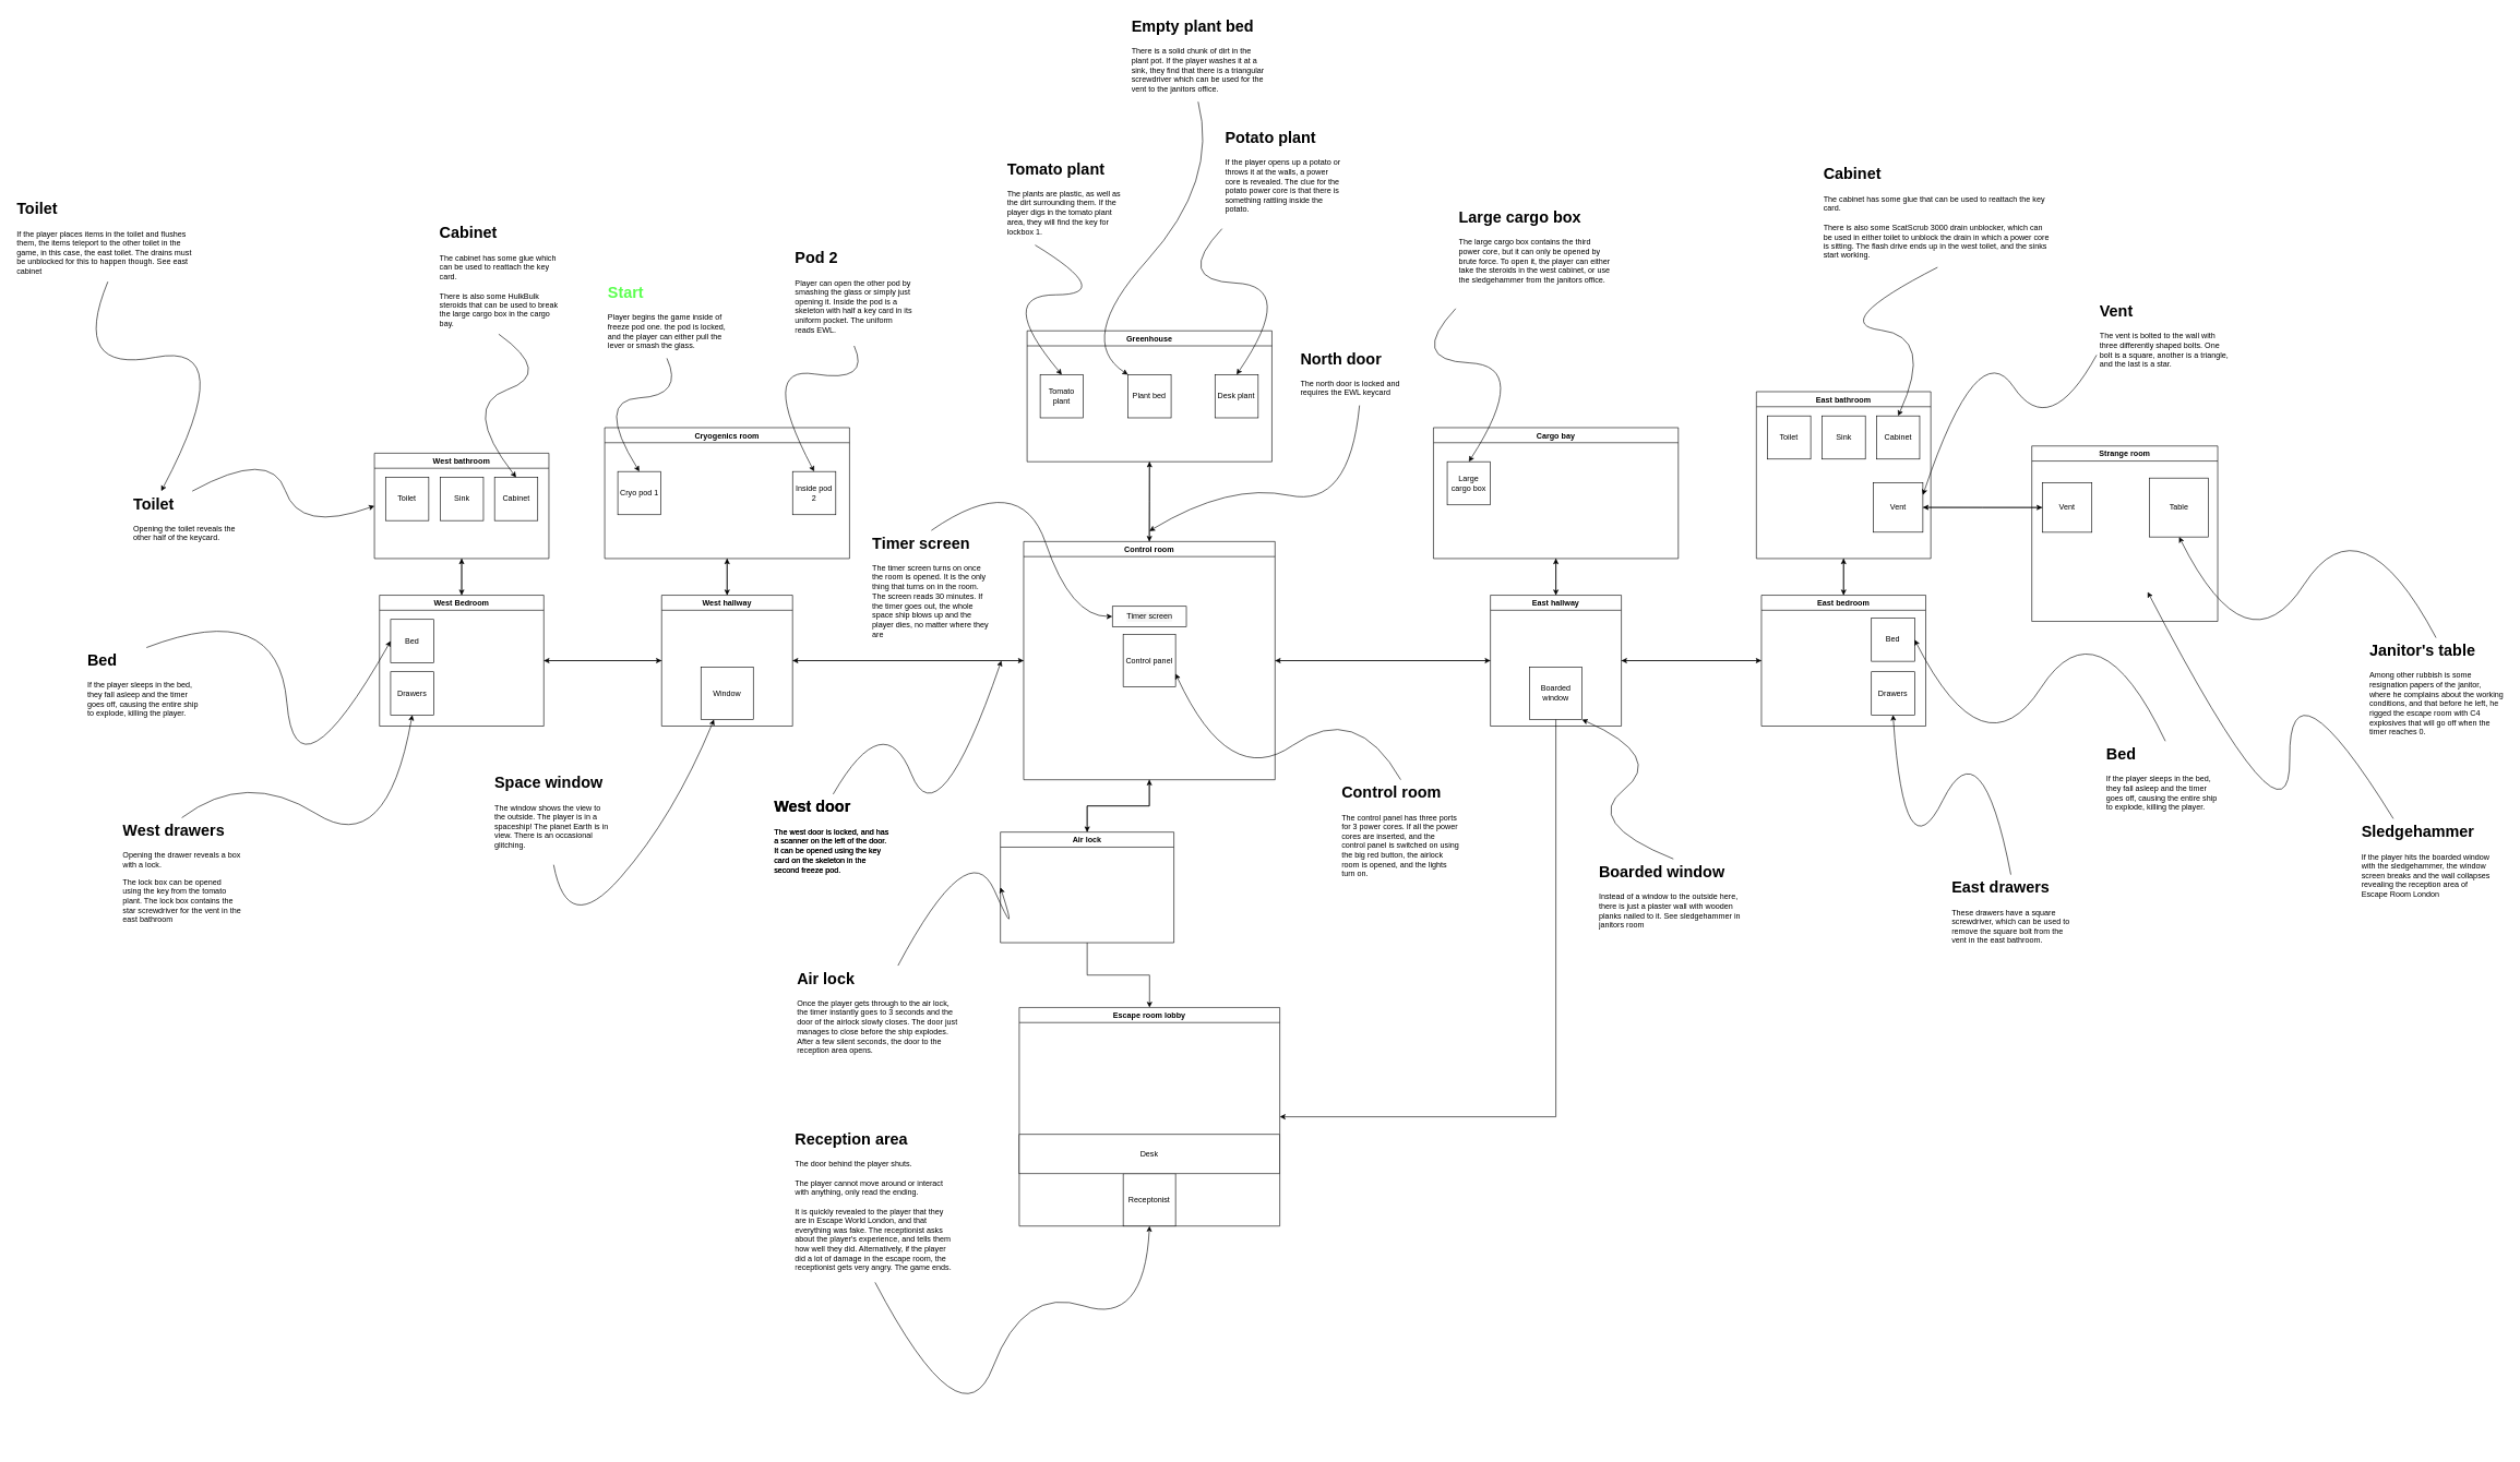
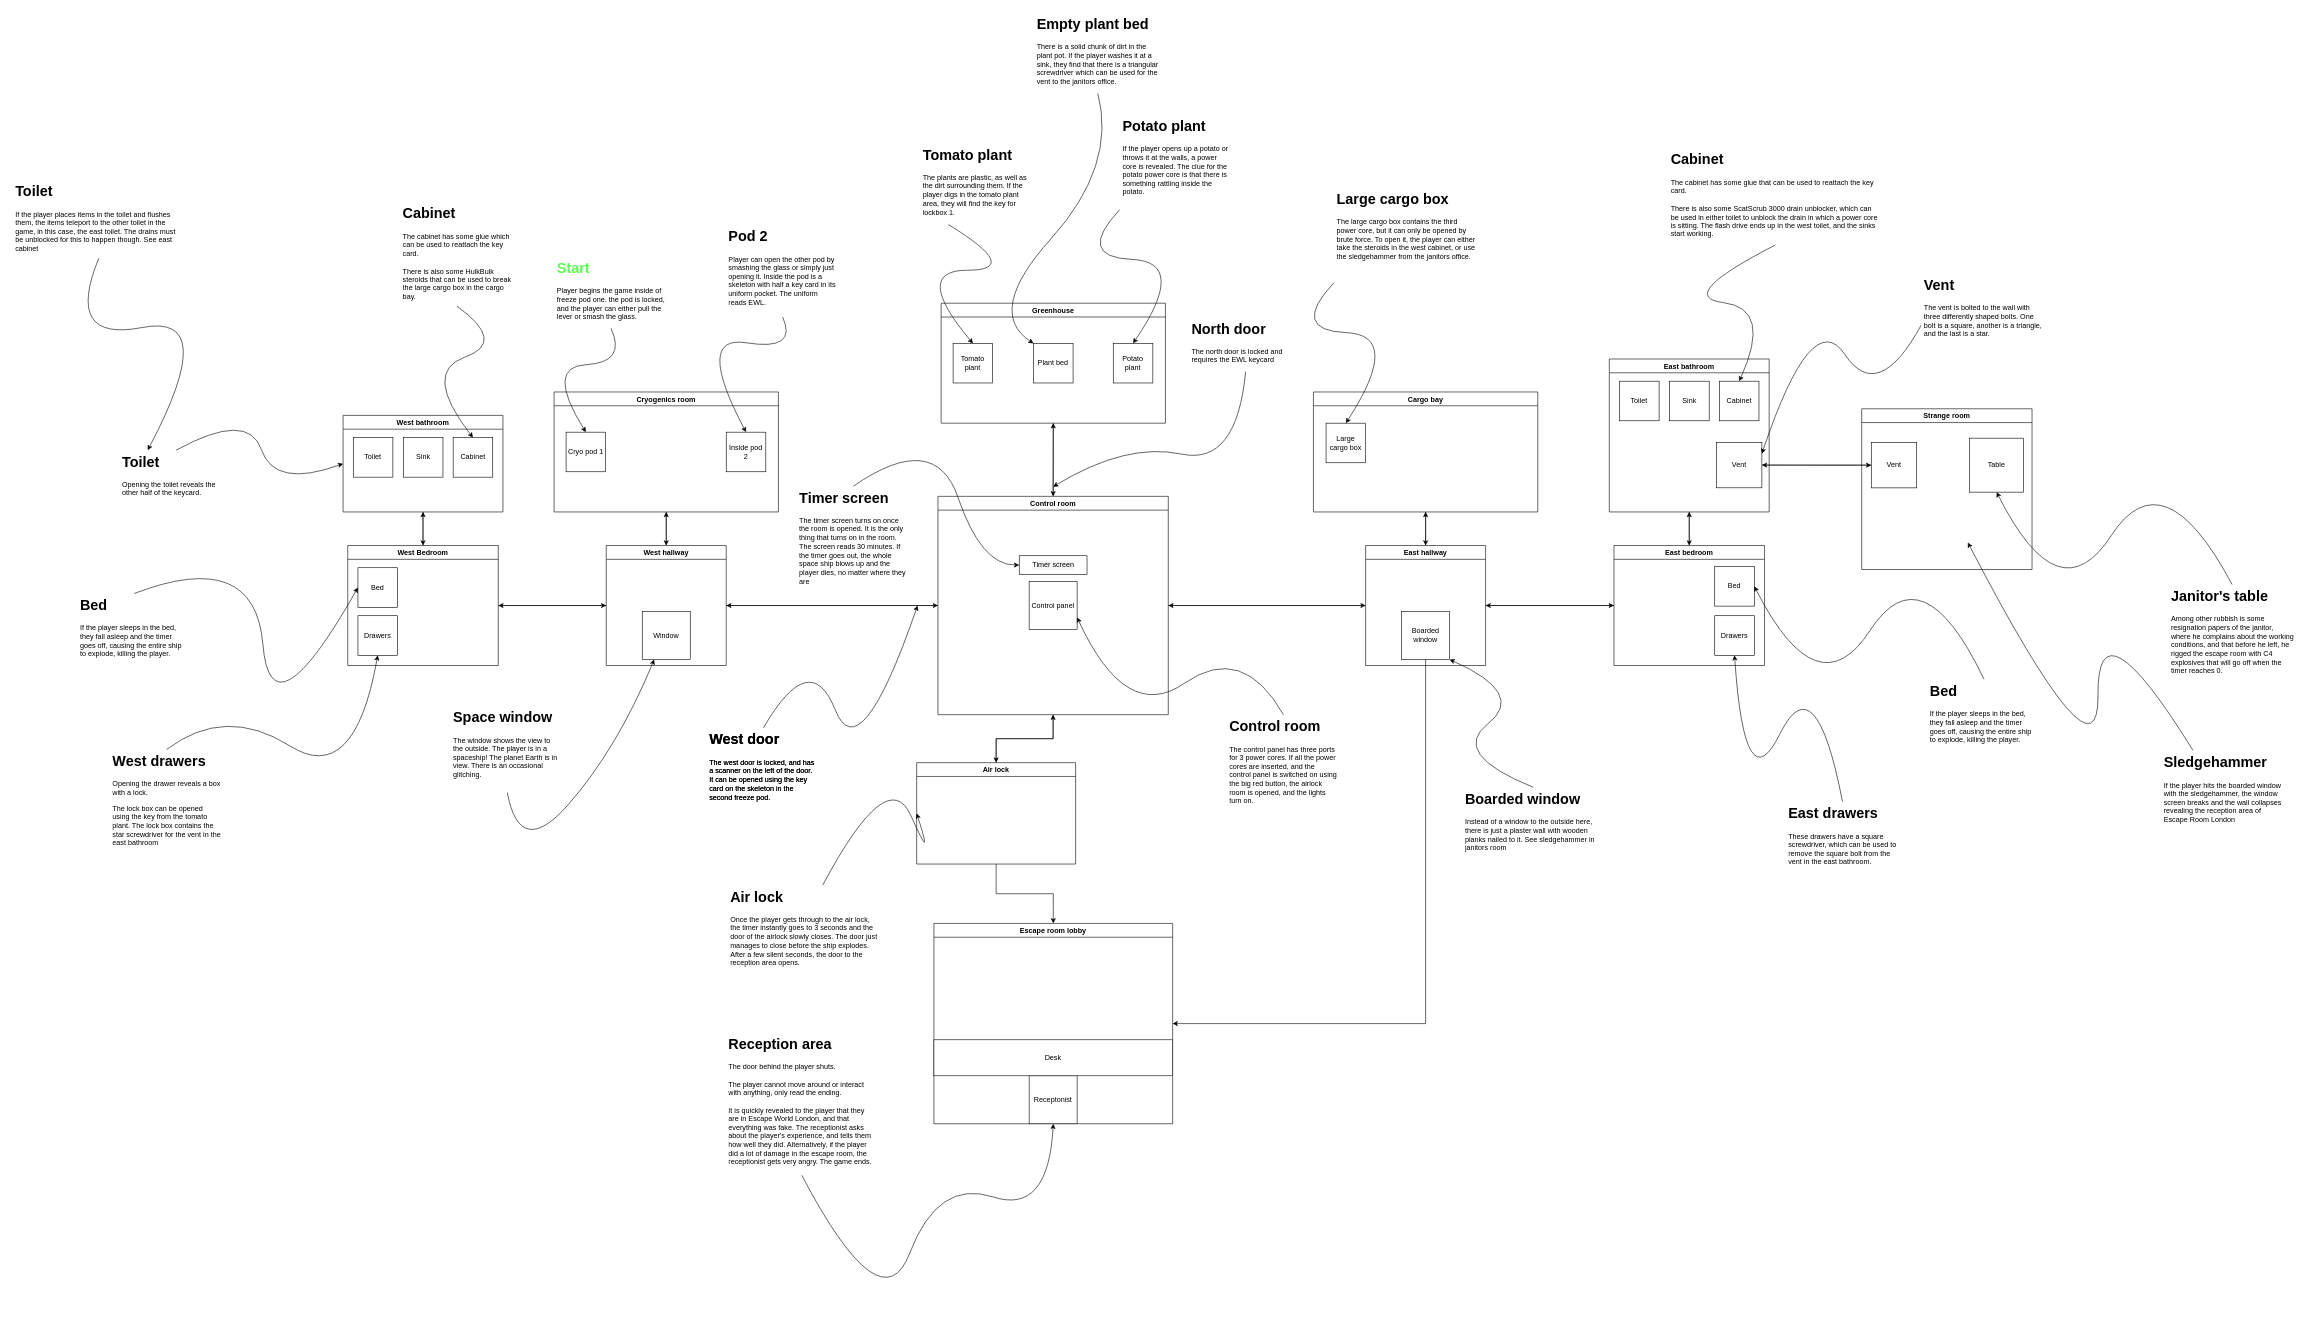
- <mxCell id="55" value="Desk plant" style="whiteSpace=wrap;html=1;aspect=fixed;" parent="54" vertex="1"><mxGeometry x="287" y="67" width="66" height="66" as="geometry" /></mxCell>
+ <mxCell id="55" value="Potato plant" style="whiteSpace=wrap;html=1;aspect=fixed;" parent="54" vertex="1"><mxGeometry x="287" y="67" width="66" height="66" as="geometry" /></mxCell>
